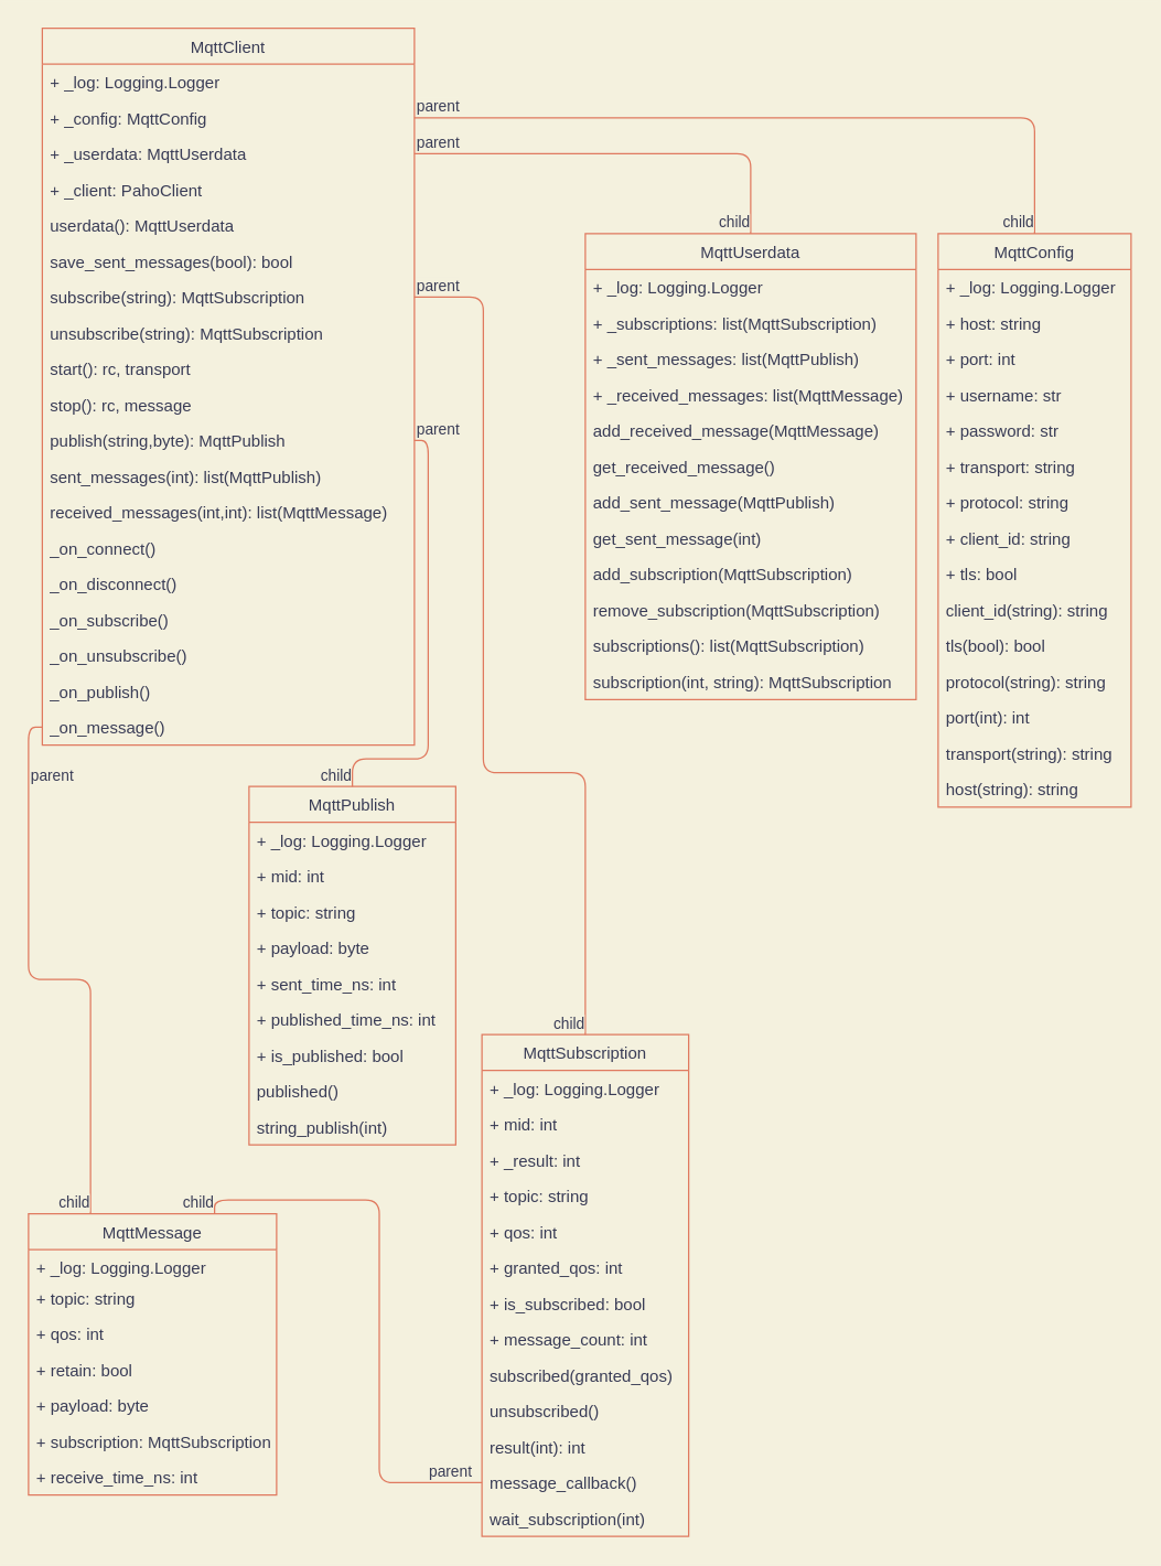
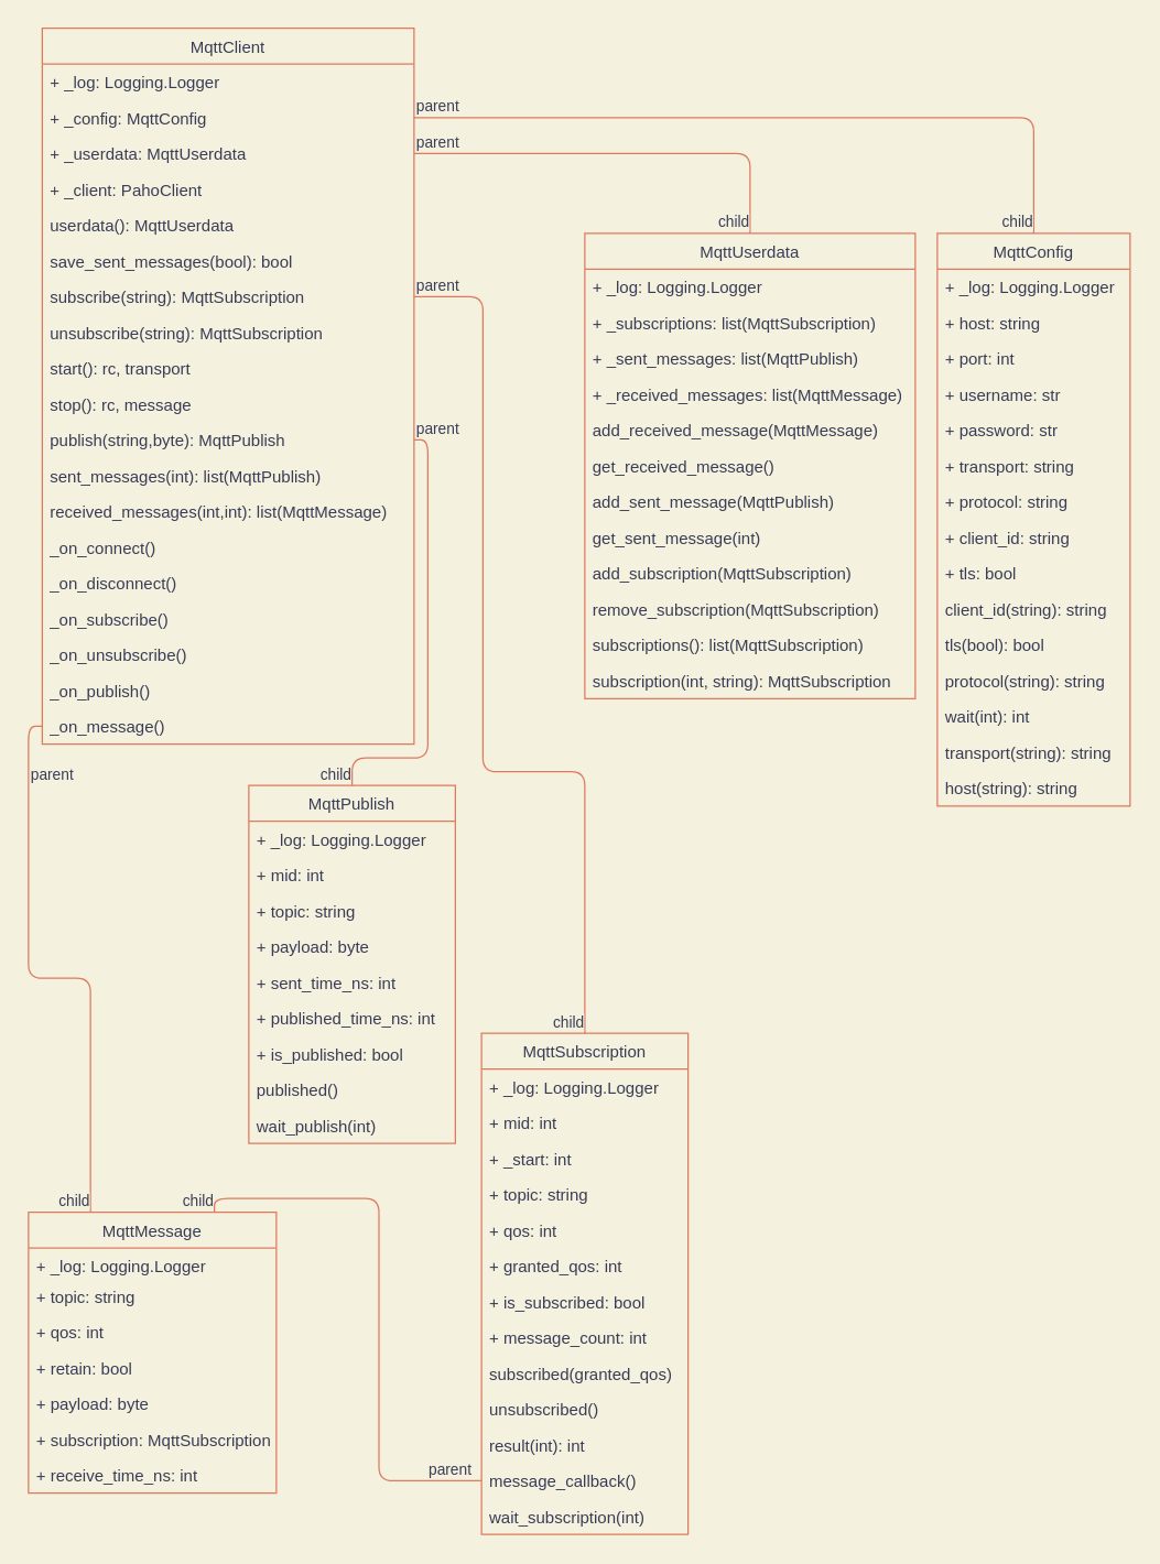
- <mxCell id="72" value="port(int): int" style="text;strokeColor=none;fillColor=none;align=left;verticalAlign=top;spacingLeft=4;spacingRight=4;overflow=hidden;rotatable=0;points=[[0,0.5],[1,0.5]];portConstraint=eastwest;fontColor=#393C56;" parent="59" vertex="1"><mxGeometry y="338" width="140" height="26" as="geometry" /></mxCell>
+ <mxCell id="72" value="wait(int): int" style="text;strokeColor=none;fillColor=none;align=left;verticalAlign=top;spacingLeft=4;spacingRight=4;overflow=hidden;rotatable=0;points=[[0,0.5],[1,0.5]];portConstraint=eastwest;fontColor=#393C56;" parent="59" vertex="1"><mxGeometry y="338" width="140" height="26" as="geometry" /></mxCell>
- <mxCell id="58" value="string_publish(int)" style="text;strokeColor=none;fillColor=none;align=left;verticalAlign=top;spacingLeft=4;spacingRight=4;overflow=hidden;rotatable=0;points=[[0,0.5],[1,0.5]];portConstraint=eastwest;fontColor=#393C56;" parent="49" vertex="1"><mxGeometry y="234" width="150" height="26" as="geometry" /></mxCell>
+ <mxCell id="58" value="wait_publish(int)" style="text;strokeColor=none;fillColor=none;align=left;verticalAlign=top;spacingLeft=4;spacingRight=4;overflow=hidden;rotatable=0;points=[[0,0.5],[1,0.5]];portConstraint=eastwest;fontColor=#393C56;" parent="49" vertex="1"><mxGeometry y="234" width="150" height="26" as="geometry" /></mxCell>
- <mxCell id="25" value="+ _result: int" style="text;strokeColor=none;fillColor=none;align=left;verticalAlign=top;spacingLeft=4;spacingRight=4;overflow=hidden;rotatable=0;points=[[0,0.5],[1,0.5]];portConstraint=eastwest;fontColor=#393C56;" parent="22" vertex="1"><mxGeometry y="78" width="150" height="26" as="geometry" /></mxCell>
+ <mxCell id="25" value="+ _start: int" style="text;strokeColor=none;fillColor=none;align=left;verticalAlign=top;spacingLeft=4;spacingRight=4;overflow=hidden;rotatable=0;points=[[0,0.5],[1,0.5]];portConstraint=eastwest;fontColor=#393C56;" parent="22" vertex="1"><mxGeometry y="78" width="150" height="26" as="geometry" /></mxCell>
